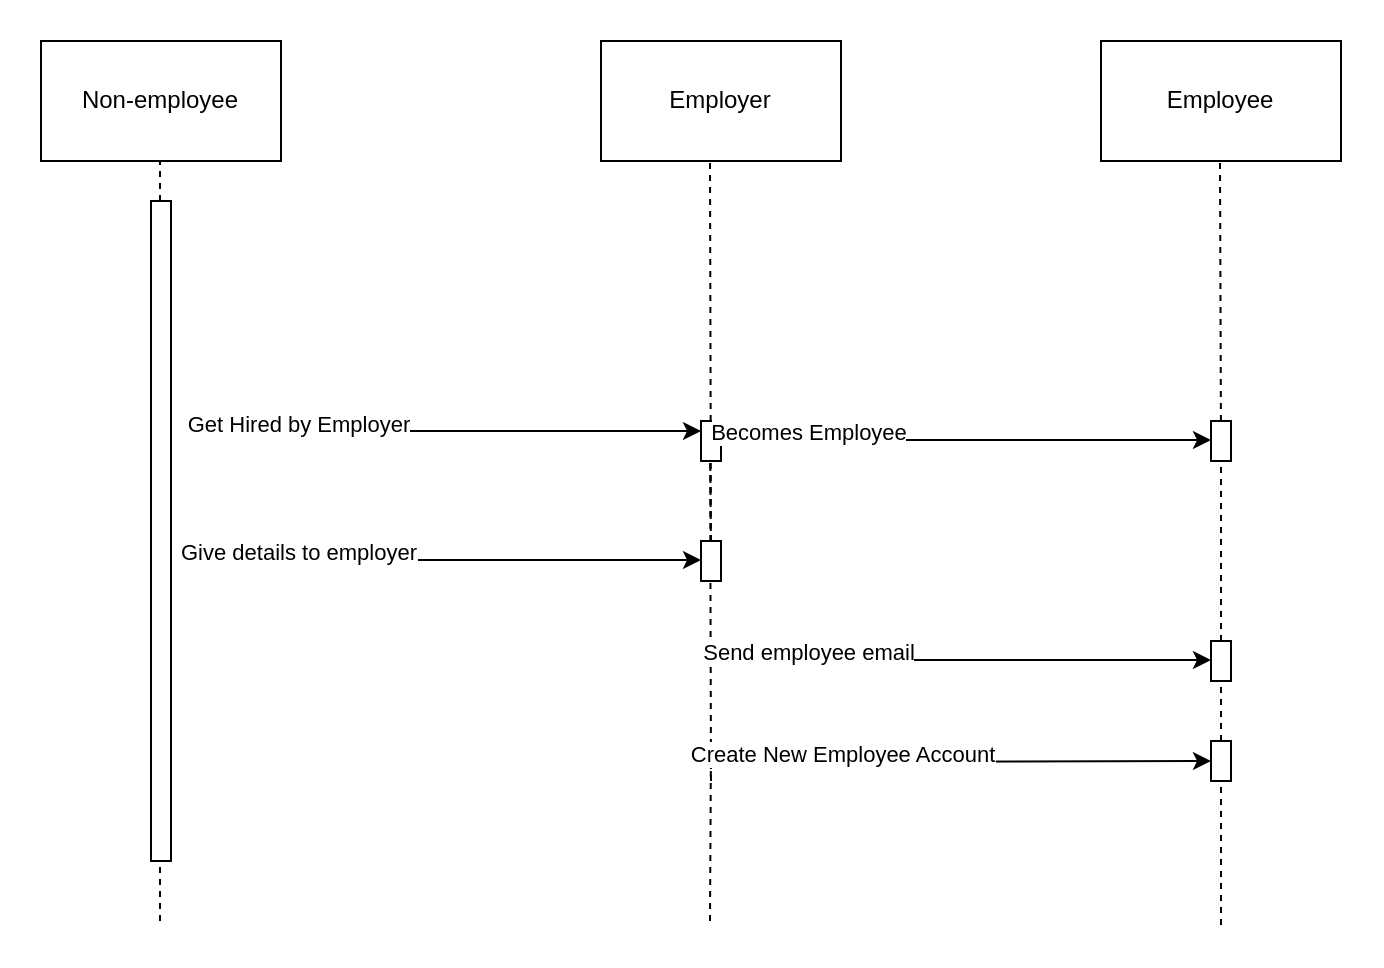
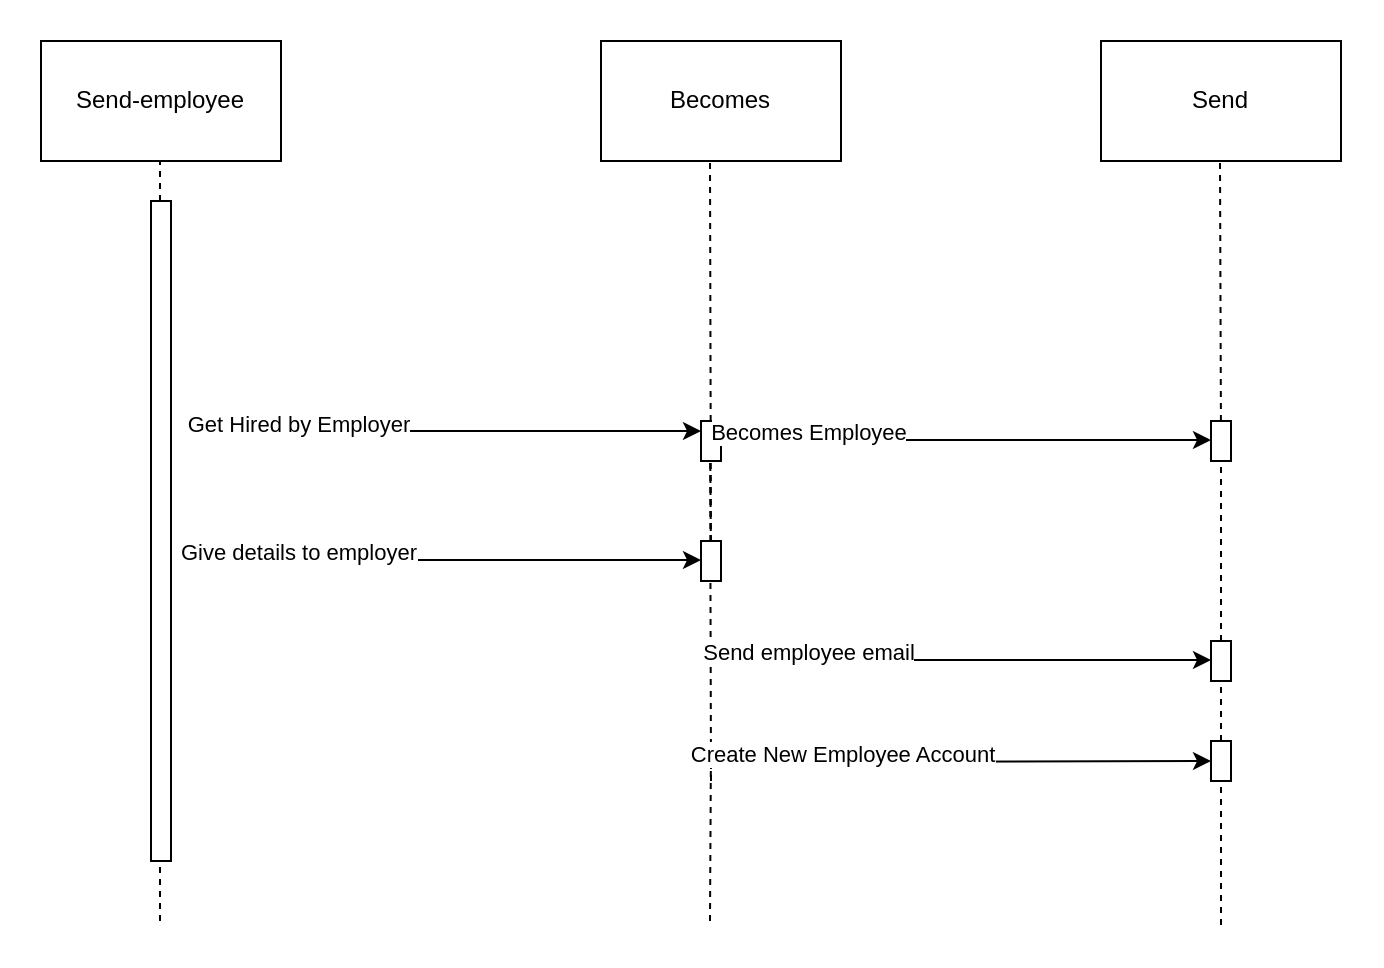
- <mxCell id="5" value="Non-employee" style="rounded=0;whiteSpace=wrap;html=1;" vertex="1" parent="1"><mxGeometry x="20" y="20" width="120" height="60" as="geometry" /></mxCell>
+ <mxCell id="5" value="Send-employee" style="rounded=0;whiteSpace=wrap;html=1;" vertex="1" parent="1"><mxGeometry x="20" y="20" width="120" height="60" as="geometry" /></mxCell>
- <mxCell id="7" value="Employer" style="rounded=0;whiteSpace=wrap;html=1;" vertex="1" parent="1"><mxGeometry x="300" y="20" width="120" height="60" as="geometry" /></mxCell>
+ <mxCell id="7" value="Becomes" style="rounded=0;whiteSpace=wrap;html=1;" vertex="1" parent="1"><mxGeometry x="300" y="20" width="120" height="60" as="geometry" /></mxCell>
- <mxCell id="14" value="Employee" style="rounded=0;whiteSpace=wrap;html=1;" vertex="1" parent="1"><mxGeometry x="550" y="20" width="120" height="60" as="geometry" /></mxCell>
+ <mxCell id="14" value="Send" style="rounded=0;whiteSpace=wrap;html=1;" vertex="1" parent="1"><mxGeometry x="550" y="20" width="120" height="60" as="geometry" /></mxCell>
